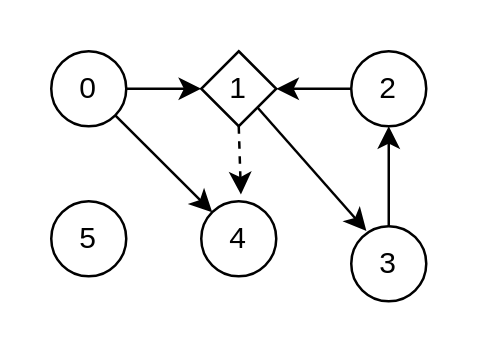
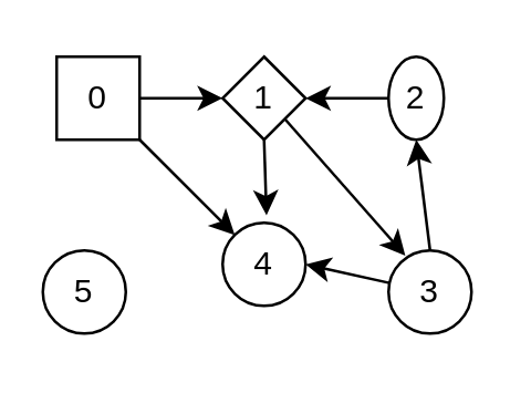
- <mxCell id="4" value="0" style="ellipse;whiteSpace=wrap;html=1;aspect=fixed;fillColor=default;" vertex="1" parent="1"><mxGeometry x="20" y="20" width="30" height="30" as="geometry" /></mxCell>
+ <mxCell id="4" value="0" style="whiteSpace=wrap;html=1;aspect=fixed;fillColor=default;rounded=0;" vertex="1" parent="1"><mxGeometry x="20" y="20" width="30" height="30" as="geometry" /></mxCell>
- <mxCell id="9" value="2" style="ellipse;whiteSpace=wrap;html=1;aspect=fixed;fillColor=default;" vertex="1" parent="1"><mxGeometry x="140" y="20" width="30" height="30" as="geometry" /></mxCell>
+ <mxCell id="9" value="2" style="ellipse;whiteSpace=wrap;html=1;aspect=fixed;fillColor=default;" vertex="1" parent="1"><mxGeometry x="140" y="20" width="20" height="30" as="geometry" /></mxCell>
- <mxCell id="10" style="edgeStyle=none;html=1;exitX=0.5;exitY=1;exitDx=0;exitDy=0;entryX=0.529;entryY=-0.089;entryDx=0;entryDy=0;entryPerimeter=0;dashed=1;" edge="1" parent="1" source="12" target="14"><mxGeometry relative="1" as="geometry" /></mxCell>
+ <mxCell id="10" style="edgeStyle=none;html=1;exitX=0.5;exitY=1;exitDx=0;exitDy=0;entryX=0.529;entryY=-0.089;entryDx=0;entryDy=0;entryPerimeter=0;" edge="1" parent="1" source="12" target="14"><mxGeometry relative="1" as="geometry" /></mxCell>
- <mxCell id="13" value="5" style="ellipse;whiteSpace=wrap;html=1;aspect=fixed;fillColor=default;" vertex="1" parent="1"><mxGeometry x="20" y="80" width="30" height="30" as="geometry" /></mxCell>
+ <mxCell id="13" value="5" style="ellipse;whiteSpace=wrap;html=1;aspect=fixed;fillColor=default;" vertex="1" parent="1"><mxGeometry x="15" y="90" width="30" height="30" as="geometry" /></mxCell>
+ <mxCell id="6" style="edgeStyle=none;html=1;entryX=1;entryY=0.5;entryDx=0;entryDy=0;" edge="1" parent="1" source="7" target="14"><mxGeometry relative="1" as="geometry" /></mxCell>
